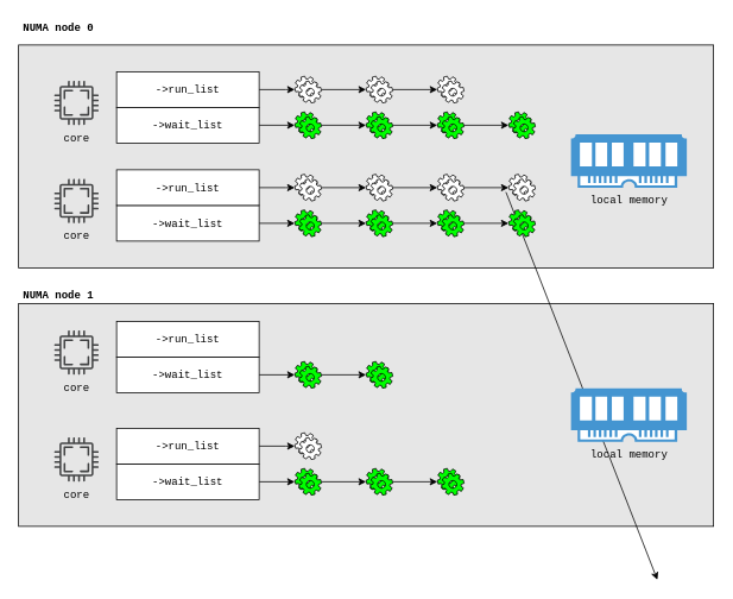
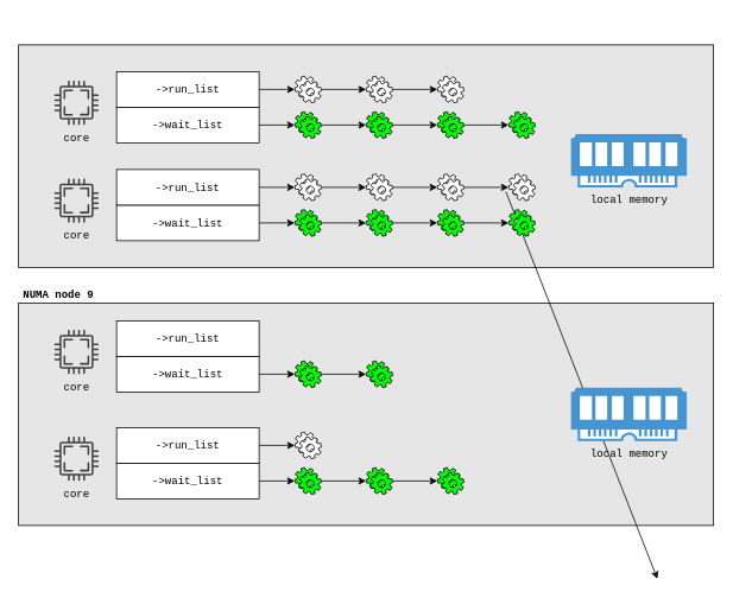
- <mxCell id="59" value="&lt;font face=&quot;Courier New&quot;&gt;&lt;b&gt;NUMA node 0&lt;/b&gt;&lt;/font&gt;" style="text;html=1;strokeColor=none;fillColor=none;align=center;verticalAlign=middle;whiteSpace=wrap;rounded=0;" vertex="1" parent="1"><mxGeometry x="20" y="20" width="90" height="20" as="geometry" /></mxCell>
- <mxCell id="60" value="&lt;font face=&quot;Courier New&quot;&gt;&lt;b&gt;NUMA node 1&lt;/b&gt;&lt;/font&gt;" style="text;html=1;strokeColor=none;fillColor=none;align=center;verticalAlign=middle;whiteSpace=wrap;rounded=0;" vertex="1" parent="1"><mxGeometry x="20" y="320" width="90" height="20" as="geometry" /></mxCell>
+ <mxCell id="60" value="&lt;font face=&quot;Courier New&quot;&gt;&lt;b&gt;NUMA node 9&lt;/b&gt;&lt;/font&gt;" style="text;html=1;strokeColor=none;fillColor=none;align=center;verticalAlign=middle;whiteSpace=wrap;rounded=0;" vertex="1" parent="1"><mxGeometry x="20" y="320" width="90" height="20" as="geometry" /></mxCell>
